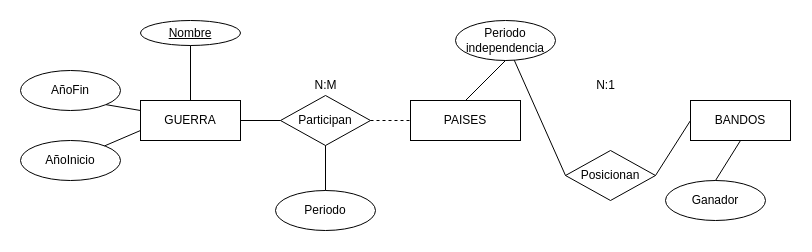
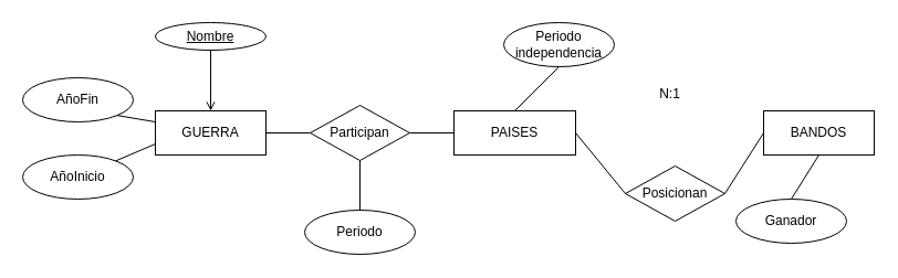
- <mxCell id="23" value="N:M" style="text;html=1;resizable=0;autosize=1;align=center;verticalAlign=middle;points=[];fillColor=none;strokeColor=none;rounded=0;" vertex="1" parent="1"><mxGeometry x="305" y="75" width="40" height="20" as="geometry" /></mxCell>
- <mxCell id="18" value="" style="endArrow=none;html=1;rounded=0;exitX=0.5;exitY=1;exitDx=0;exitDy=0;entryX=0.5;entryY=0;entryDx=0;entryDy=0;" edge="1" parent="1" source="6" target="3"><mxGeometry relative="1" as="geometry"><mxPoint x="160" y="150" as="sourcePoint" /><mxPoint x="124.116" y="165.379" as="targetPoint" /></mxGeometry></mxCell>
+ <mxCell id="18" value="" style="endArrow=open;html=1;rounded=0;exitX=0.5;exitY=1;exitDx=0;exitDy=0;entryX=0.5;entryY=0;entryDx=0;entryDy=0;" edge="1" parent="1" source="6" target="3"><mxGeometry relative="1" as="geometry"><mxPoint x="160" y="150" as="sourcePoint" /><mxPoint x="124.116" y="165.379" as="targetPoint" /></mxGeometry></mxCell>
- <mxCell id="20" value="" style="endArrow=none;html=1;rounded=0;exitX=0;exitY=0.5;exitDx=0;exitDy=0;" edge="1" parent="1" source="11" target="9"><mxGeometry relative="1" as="geometry"><mxPoint x="475" y="70" as="sourcePoint" /><mxPoint x="475" y="110" as="targetPoint" /></mxGeometry></mxCell>
+ <mxCell id="20" value="" style="endArrow=none;html=1;rounded=0;exitX=0;exitY=0.5;exitDx=0;exitDy=0;entryX=1;entryY=0.5;entryDx=0;entryDy=0;" edge="1" parent="1" source="11" target="4"><mxGeometry relative="1" as="geometry"><mxPoint x="475" y="70" as="sourcePoint" /><mxPoint x="475" y="110" as="targetPoint" /></mxGeometry></mxCell>
- <mxCell id="14" value="" style="endArrow=none;html=1;rounded=0;exitX=1;exitY=0.5;exitDx=0;exitDy=0;entryX=0;entryY=0.5;entryDx=0;entryDy=0;dashed=1;" edge="1" parent="1" source="7" target="4"><mxGeometry relative="1" as="geometry"><mxPoint x="290" y="130" as="sourcePoint" /><mxPoint x="250" y="130" as="targetPoint" /></mxGeometry></mxCell>
+ <mxCell id="14" value="" style="endArrow=none;html=1;rounded=0;exitX=1;exitY=0.5;exitDx=0;exitDy=0;entryX=0;entryY=0.5;entryDx=0;entryDy=0;" edge="1" parent="1" source="7" target="4"><mxGeometry relative="1" as="geometry"><mxPoint x="290" y="130" as="sourcePoint" /><mxPoint x="250" y="130" as="targetPoint" /></mxGeometry></mxCell>
